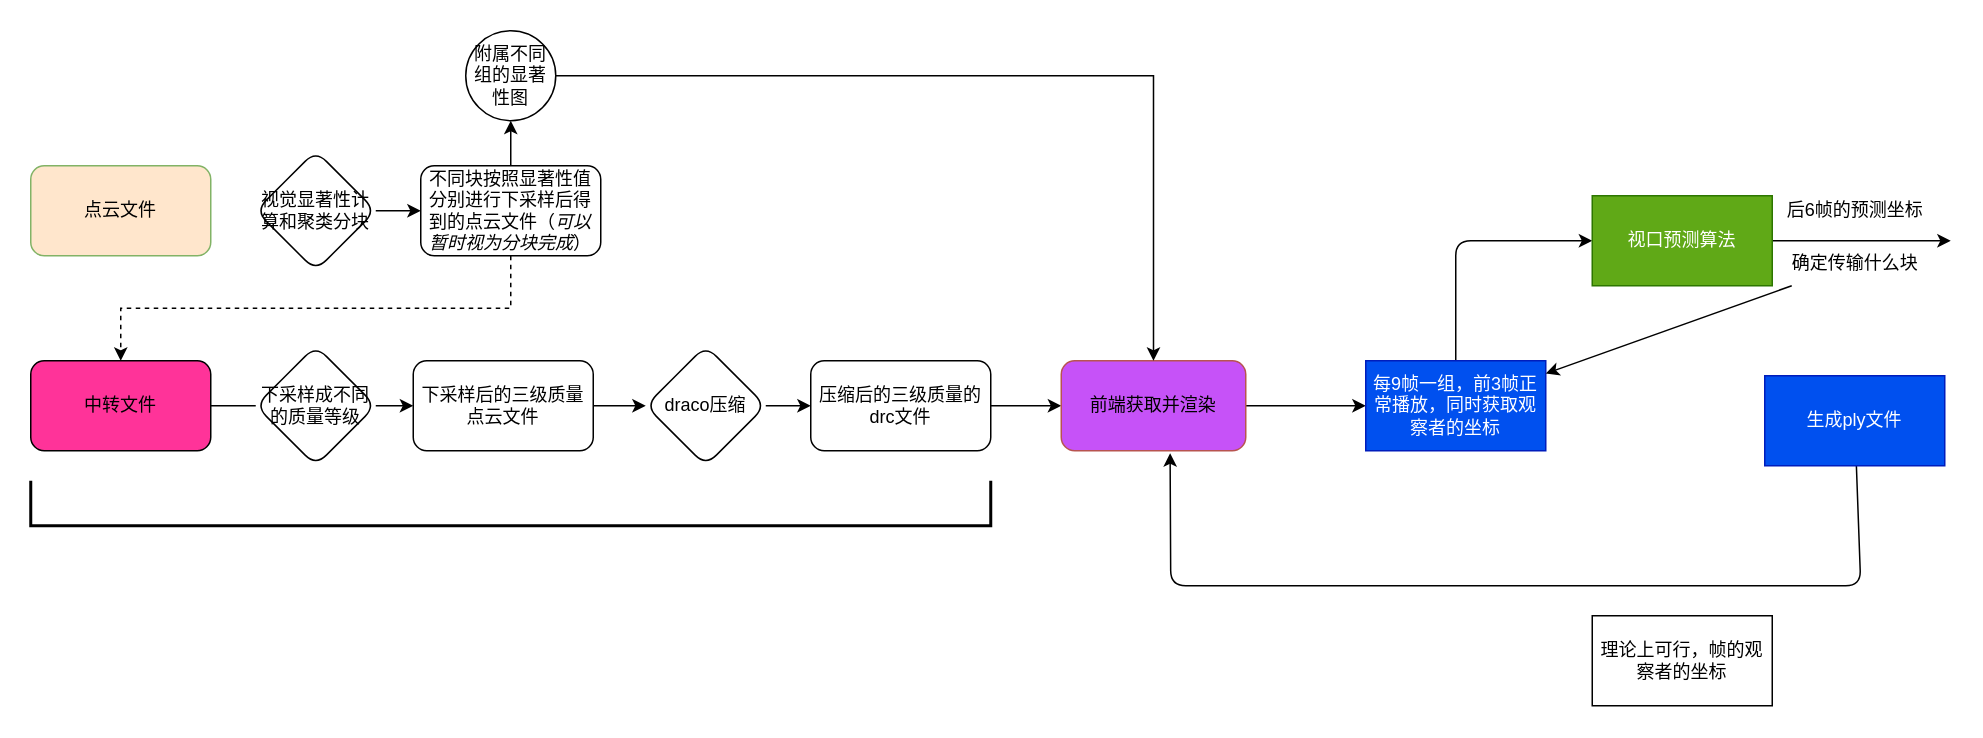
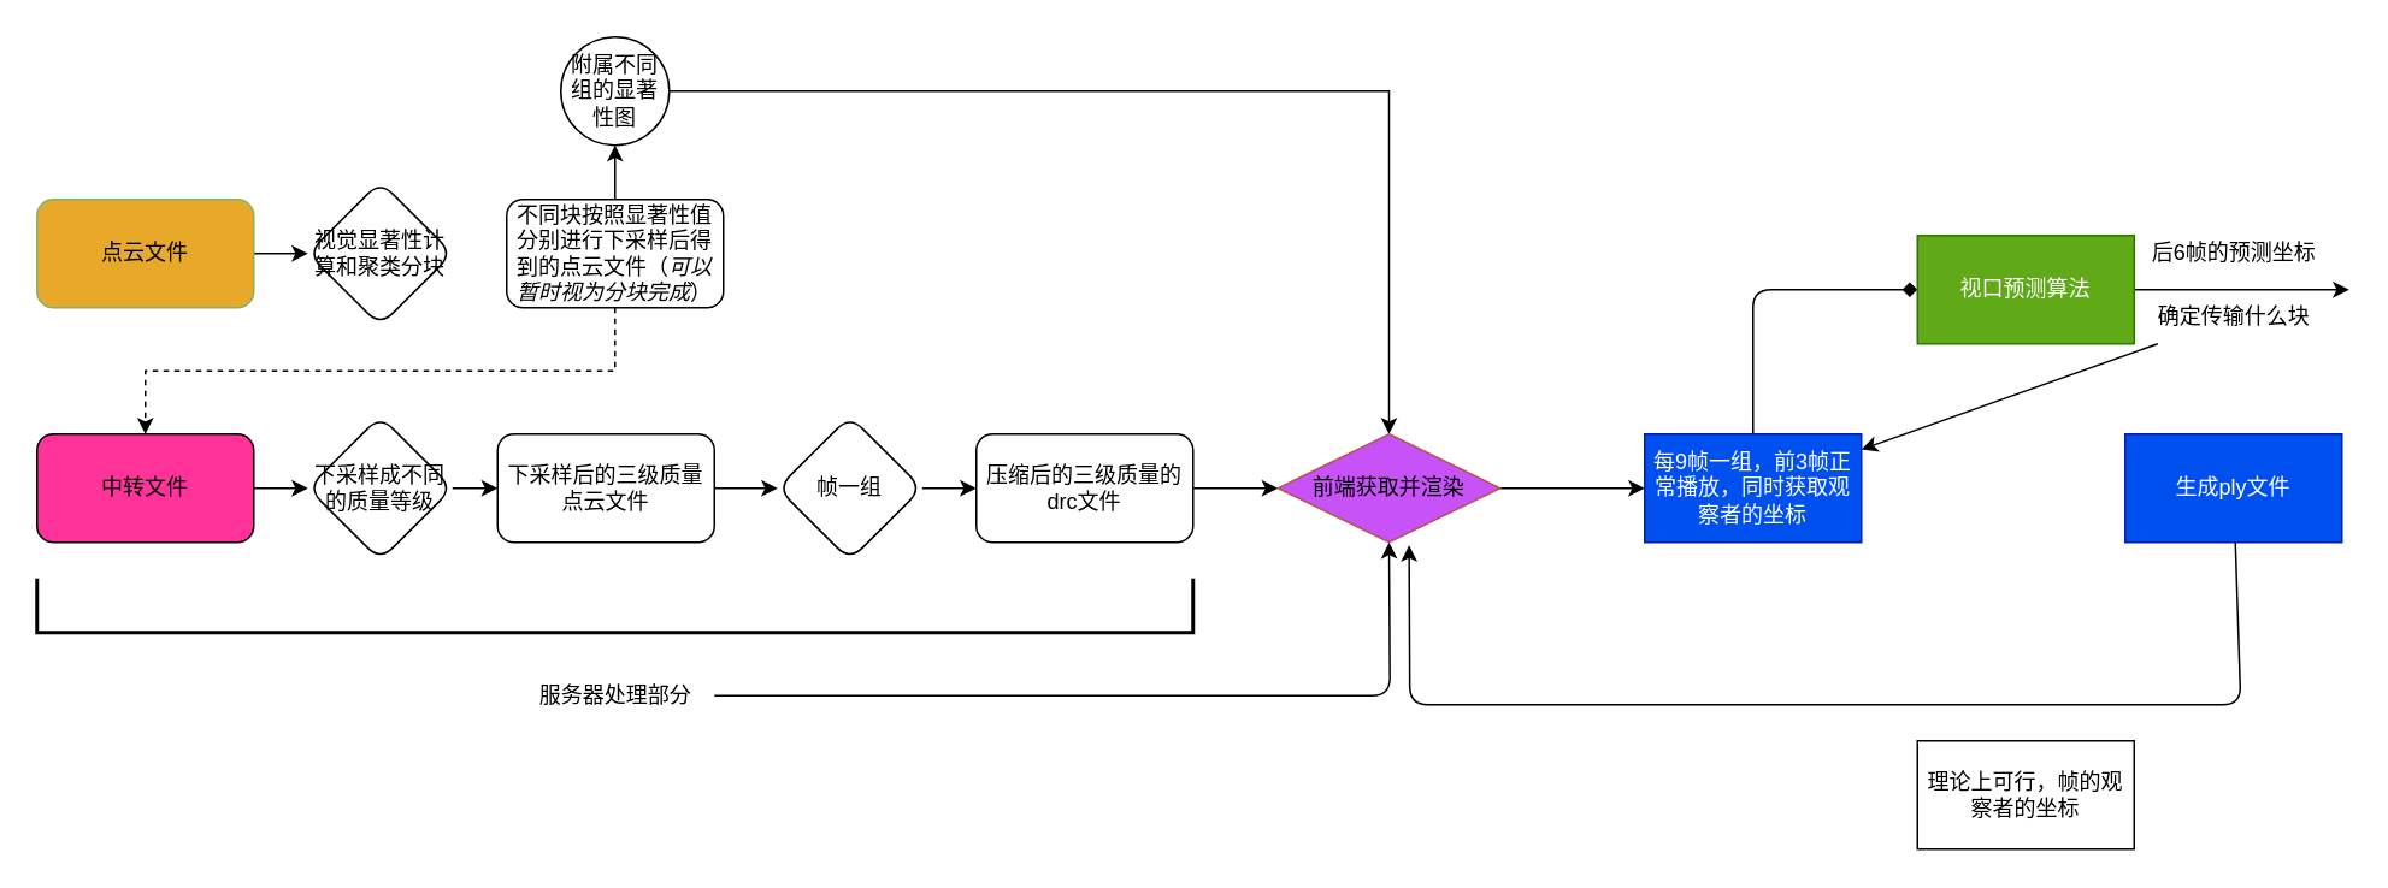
- <mxCell id="15" value="点云文件" style="rounded=1;whiteSpace=wrap;html=1;fillColor=#ffe6cc;strokeColor=#82b366;" parent="1" vertex="1"><mxGeometry x="20" y="110" width="120" height="60" as="geometry" /></mxCell>
+ <mxCell id="15" value="点云文件" style="rounded=1;whiteSpace=wrap;html=1;fillColor=#E8A92A;strokeColor=#82b366;" parent="1" vertex="1"><mxGeometry x="20" y="110" width="120" height="60" as="geometry" /></mxCell>
+ <mxCell id="14" value="" style="edgeStyle=orthogonalEdgeStyle;rounded=0;orthogonalLoop=1;jettySize=auto;html=1;" parent="1" source="15" target="17" edge="1"><mxGeometry relative="1" as="geometry" /></mxCell>
- <mxCell id="16" value="" style="edgeStyle=orthogonalEdgeStyle;rounded=0;orthogonalLoop=1;jettySize=auto;html=1;" parent="1" source="17" target="20" edge="1"><mxGeometry relative="1" as="geometry" /></mxCell>
- <mxCell id="26" style="edgeStyle=none;html=1;exitX=0.5;exitY=0;exitDx=0;exitDy=0;entryX=0;entryY=0.5;entryDx=0;entryDy=0;" parent="1" source="27" target="29" edge="1"><mxGeometry relative="1" as="geometry"><mxPoint x="970" y="160" as="targetPoint" /><Array as="points"><mxPoint x="970" y="160" /></Array></mxGeometry></mxCell>
+ <mxCell id="26" style="edgeStyle=none;html=1;exitX=0.5;exitY=0;exitDx=0;exitDy=0;entryX=0;entryY=0.5;entryDx=0;entryDy=0;endArrow=diamond;" parent="1" source="27" target="29" edge="1"><mxGeometry relative="1" as="geometry"><mxPoint x="970" y="160" as="targetPoint" /><Array as="points"><mxPoint x="970" y="160" /></Array></mxGeometry></mxCell>
- <mxCell id="2" value="" style="edgeStyle=orthogonalEdgeStyle;rounded=0;orthogonalLoop=1;jettySize=auto;html=1;endArrow=none;" parent="1" source="3" target="5" edge="1"><mxGeometry relative="1" as="geometry" /></mxCell>
+ <mxCell id="2" value="" style="edgeStyle=orthogonalEdgeStyle;rounded=0;orthogonalLoop=1;jettySize=auto;html=1;" parent="1" source="3" target="5" edge="1"><mxGeometry relative="1" as="geometry" /></mxCell>
- <mxCell id="9" value="draco压缩" style="rhombus;whiteSpace=wrap;html=1;rounded=1;" parent="1" vertex="1"><mxGeometry x="430" y="230" width="80" height="80" as="geometry" /></mxCell>
+ <mxCell id="9" value="帧一组" style="rhombus;whiteSpace=wrap;html=1;rounded=1;" parent="1" vertex="1"><mxGeometry x="430" y="230" width="80" height="80" as="geometry" /></mxCell>
- <mxCell id="13" value="前端获取并渲染" style="whiteSpace=wrap;html=1;rounded=1;fillColor=#C652F8;strokeColor=#b85450;" parent="1" vertex="1"><mxGeometry x="707" y="240" width="123" height="60" as="geometry" /></mxCell>
+ <mxCell id="13" value="前端获取并渲染" style="rhombus;whiteSpace=wrap;html=1;fillColor=#C652F8;strokeColor=#b85450;" parent="1" vertex="1"><mxGeometry x="707" y="240" width="123" height="60" as="geometry" /></mxCell>
- <mxCell id="34" value="生成ply文件" style="whiteSpace=wrap;html=1;fillColor=#0050ef;fontColor=#ffffff;strokeColor=#001DBC;" parent="1" vertex="1"><mxGeometry x="1176" y="250" width="120" height="60" as="geometry" /></mxCell>
+ <mxCell id="34" value="生成ply文件" style="whiteSpace=wrap;html=1;fillColor=#0050ef;fontColor=#ffffff;strokeColor=#001DBC;" parent="1" vertex="1"><mxGeometry x="1176" y="240" width="120" height="60" as="geometry" /></mxCell>
+ <mxCell id="25" value="服务器处理部分" style="text;html=1;align=center;verticalAlign=middle;resizable=0;points=[];autosize=1;strokeColor=none;fillColor=none;" parent="1" vertex="1"><mxGeometry x="285" y="370" width="110" height="30" as="geometry" /></mxCell>
+ <mxCell id="24" style="edgeStyle=none;html=1;entryX=0.5;entryY=1;entryDx=0;entryDy=0;" parent="1" source="25" target="13" edge="1"><mxGeometry relative="1" as="geometry"><Array as="points"><mxPoint x="769" y="385" /></Array></mxGeometry></mxCell>
